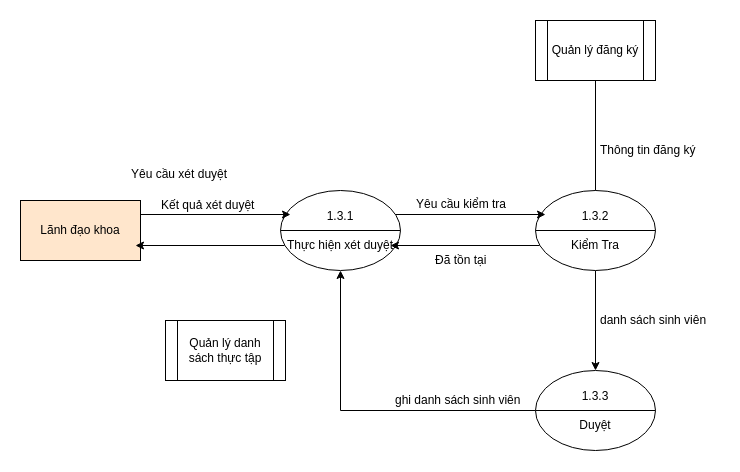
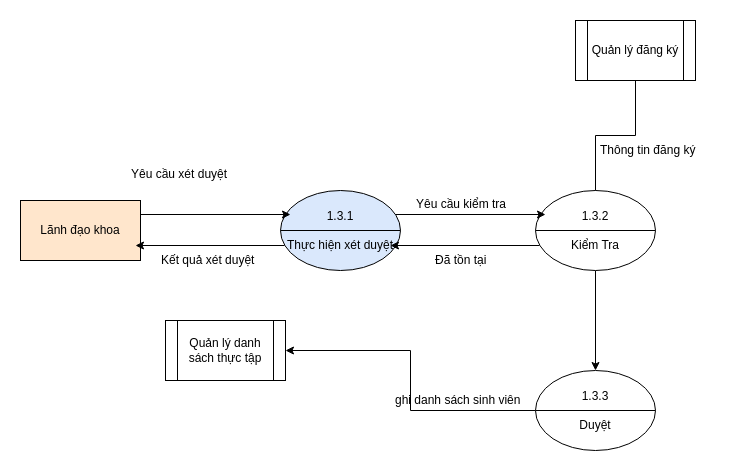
- <mxCell id="20" value="Quản lý đăng ký" style="shape=process;whiteSpace=wrap;html=1;backgroundOutline=1;" parent="1" vertex="1"><mxGeometry x="535" y="20" width="120" height="60" as="geometry" /></mxCell>
+ <mxCell id="20" value="Quản lý đăng ký" style="shape=process;whiteSpace=wrap;html=1;backgroundOutline=1;" parent="1" vertex="1"><mxGeometry x="575" y="20" width="120" height="60" as="geometry" /></mxCell>
- <mxCell id="13" value="Kết quả xét duyệt" style="text;html=1;resizable=0;points=[];autosize=1;align=left;verticalAlign=top;spacingTop=-4;" parent="1" vertex="1"><mxGeometry x="159" y="195" width="110" height="20" as="geometry" /></mxCell>
+ <mxCell id="13" value="Kết quả xét duyệt" style="text;html=1;resizable=0;points=[];autosize=1;align=left;verticalAlign=top;spacingTop=-4;" parent="1" vertex="1"><mxGeometry x="159" y="250" width="110" height="20" as="geometry" /></mxCell>
- <mxCell id="3" value="1.3.1&lt;br&gt;&lt;br&gt;Thực hiện xét duyệt" style="ellipse;whiteSpace=wrap;html=1;" parent="1" vertex="1"><mxGeometry x="280" y="190" width="120" height="80" as="geometry" /></mxCell>
+ <mxCell id="3" value="1.3.1&lt;br&gt;&lt;br&gt;Thực hiện xét duyệt" style="ellipse;whiteSpace=wrap;html=1;fillColor=#dae8fc;" parent="1" vertex="1"><mxGeometry x="280" y="190" width="120" height="80" as="geometry" /></mxCell>
- <mxCell id="22" value="danh sách sinh viên" style="text;html=1;resizable=0;points=[];autosize=1;align=left;verticalAlign=top;spacingTop=-4;" parent="1" vertex="1"><mxGeometry x="598" y="310" width="120" height="20" as="geometry" /></mxCell>
- <mxCell id="7" style="edgeStyle=orthogonalEdgeStyle;rounded=0;orthogonalLoop=1;jettySize=auto;html=1;" parent="1" source="8" target="3" edge="1"><mxGeometry relative="1" as="geometry" /></mxCell>
+ <mxCell id="7" style="edgeStyle=orthogonalEdgeStyle;rounded=0;orthogonalLoop=1;jettySize=auto;html=1;entryX=1;entryY=0.5;entryDx=0;entryDy=0;" parent="1" source="8" target="23" edge="1"><mxGeometry relative="1" as="geometry" /></mxCell>
